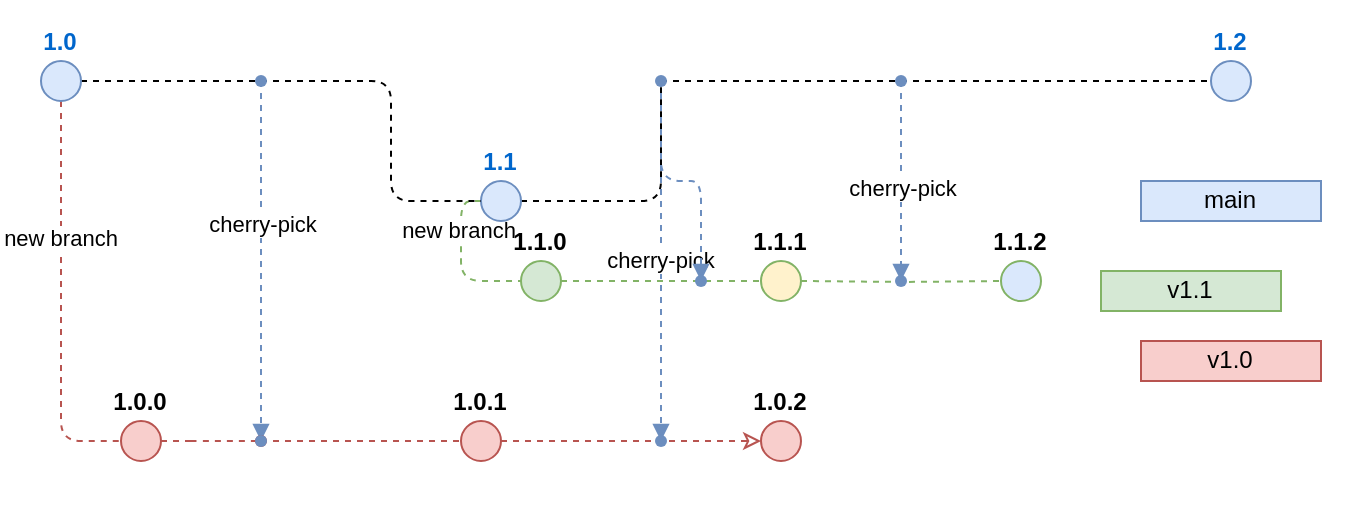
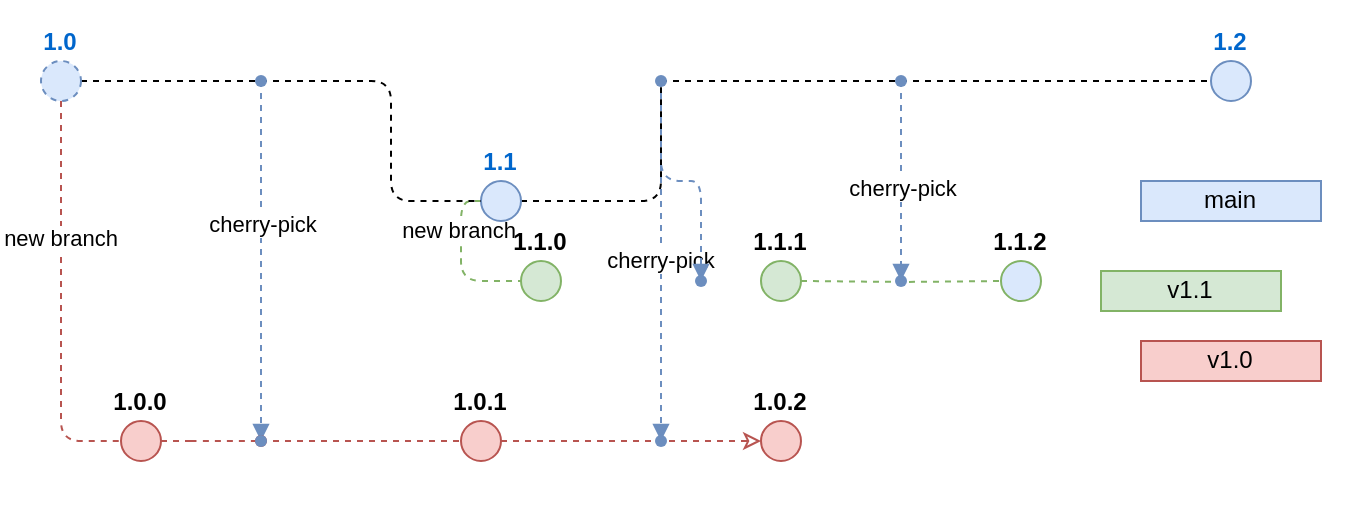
- <mxCell id="5" value="1.0" style="ellipse;whiteSpace=wrap;html=1;aspect=fixed;fillColor=#dae8fc;strokeColor=#6c8ebf;fontStyle=1;labelPosition=center;verticalLabelPosition=top;align=center;verticalAlign=bottom;fontColor=#0066CC;" parent="1" vertex="1"><mxGeometry x="20" y="30" width="20" height="20" as="geometry" /></mxCell>
+ <mxCell id="5" value="1.0" style="ellipse;whiteSpace=wrap;html=1;aspect=fixed;fillColor=#dae8fc;strokeColor=#6c8ebf;fontStyle=1;labelPosition=center;verticalLabelPosition=top;align=center;verticalAlign=bottom;fontColor=#0066CC;dashed=1;" parent="1" vertex="1"><mxGeometry x="20" y="30" width="20" height="20" as="geometry" /></mxCell>
- <mxCell id="16" value="" style="edgeStyle=orthogonalEdgeStyle;rounded=1;orthogonalLoop=1;jettySize=auto;html=1;dashed=1;endArrow=none;endFill=0;fillColor=#d5e8d4;strokeColor=#82b366;" edge="1" parent="1" source="17" target="18"><mxGeometry relative="1" as="geometry" /></mxCell>
- <mxCell id="18" value="1.1.1" style="ellipse;whiteSpace=wrap;html=1;aspect=fixed;fillColor=#fff2cc;strokeColor=#82b366;fontStyle=1;labelPosition=center;verticalLabelPosition=top;align=center;verticalAlign=bottom;" vertex="1" parent="1"><mxGeometry x="380" y="130" width="20" height="20" as="geometry" /></mxCell>
+ <mxCell id="18" value="1.1.1" style="ellipse;whiteSpace=wrap;html=1;aspect=fixed;fillColor=#d5e8d4;strokeColor=#82b366;fontStyle=1;labelPosition=center;verticalLabelPosition=top;align=center;verticalAlign=bottom;" vertex="1" parent="1"><mxGeometry x="380" y="130" width="20" height="20" as="geometry" /></mxCell>
